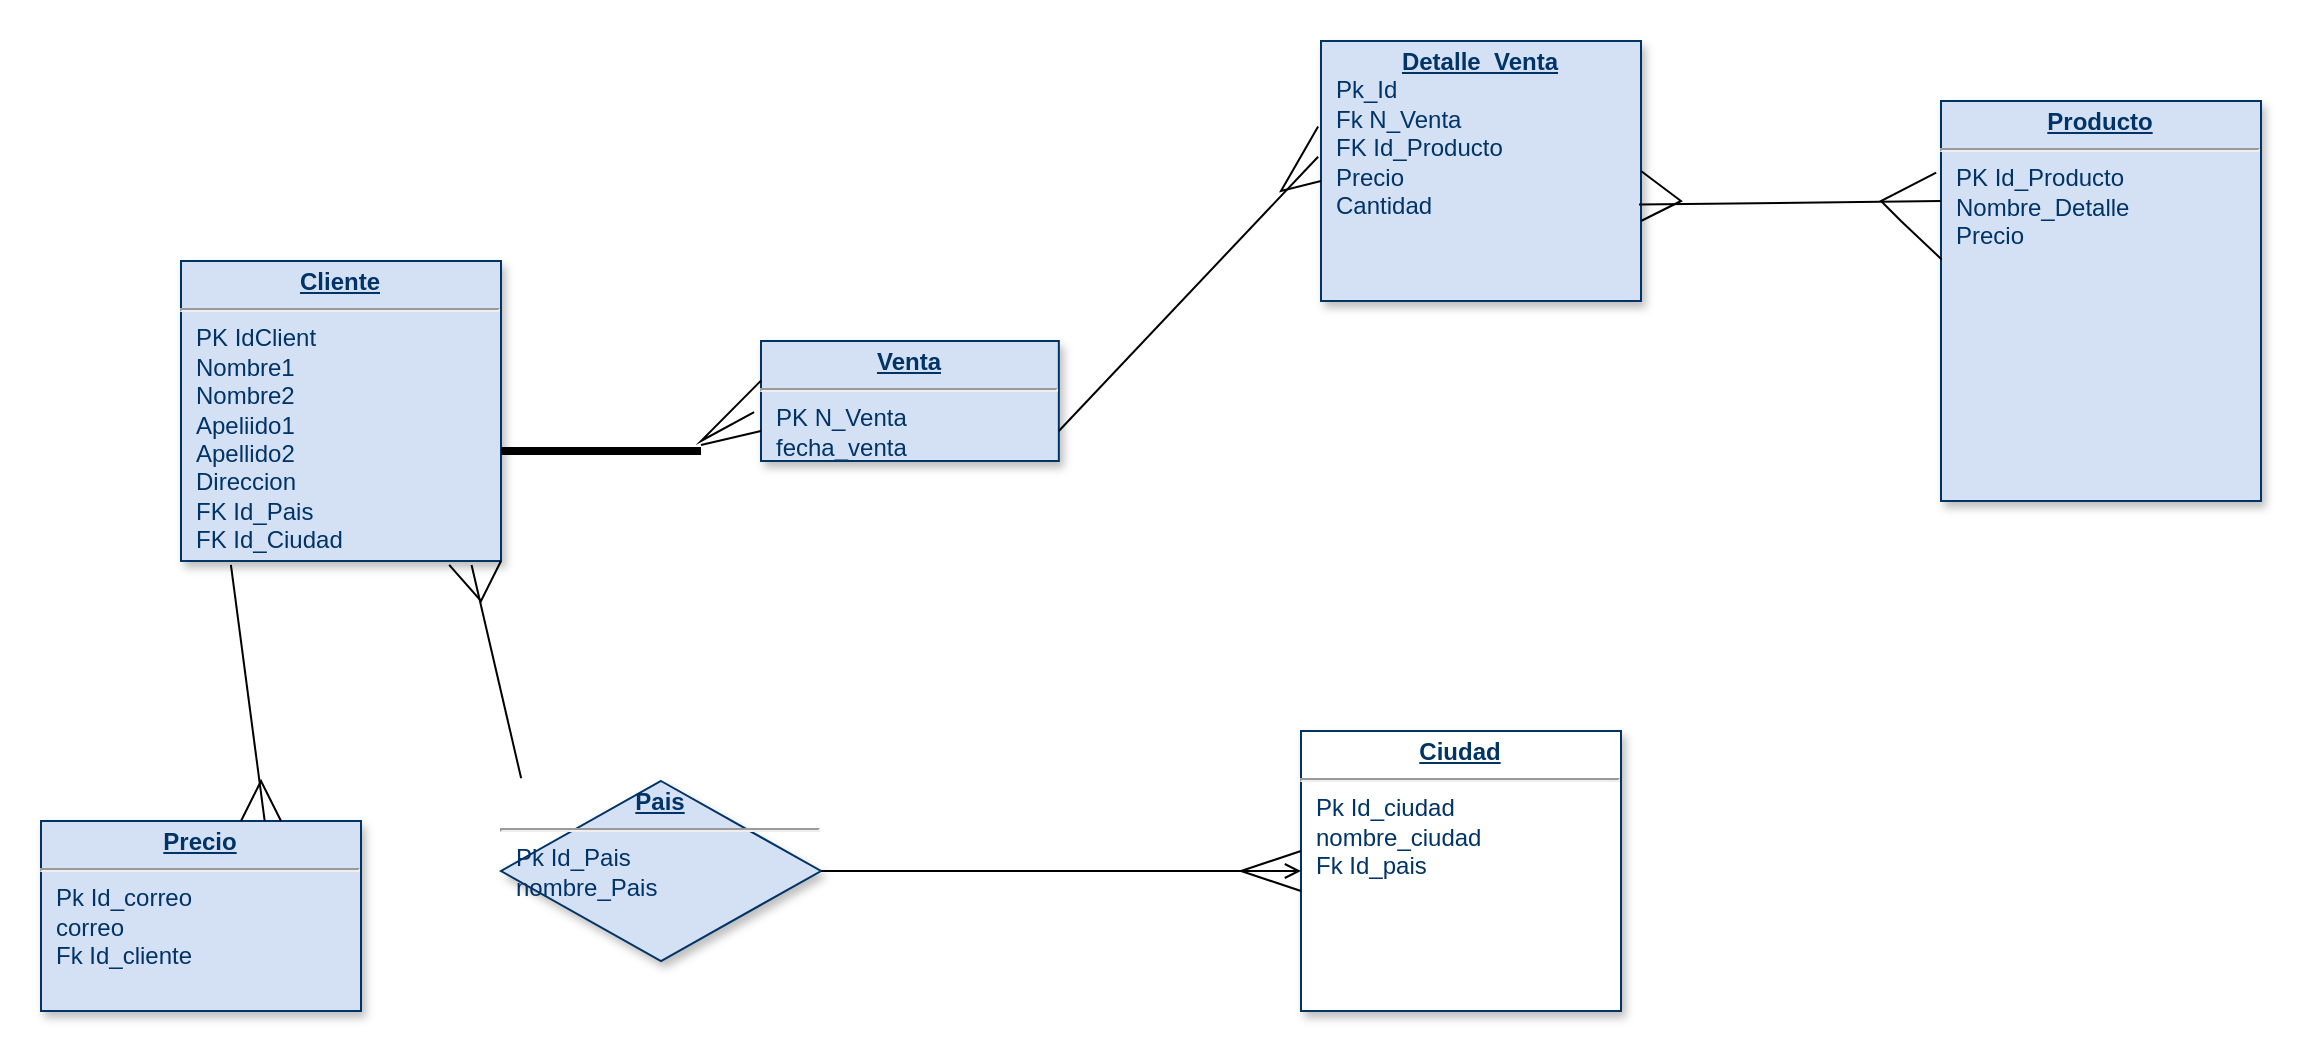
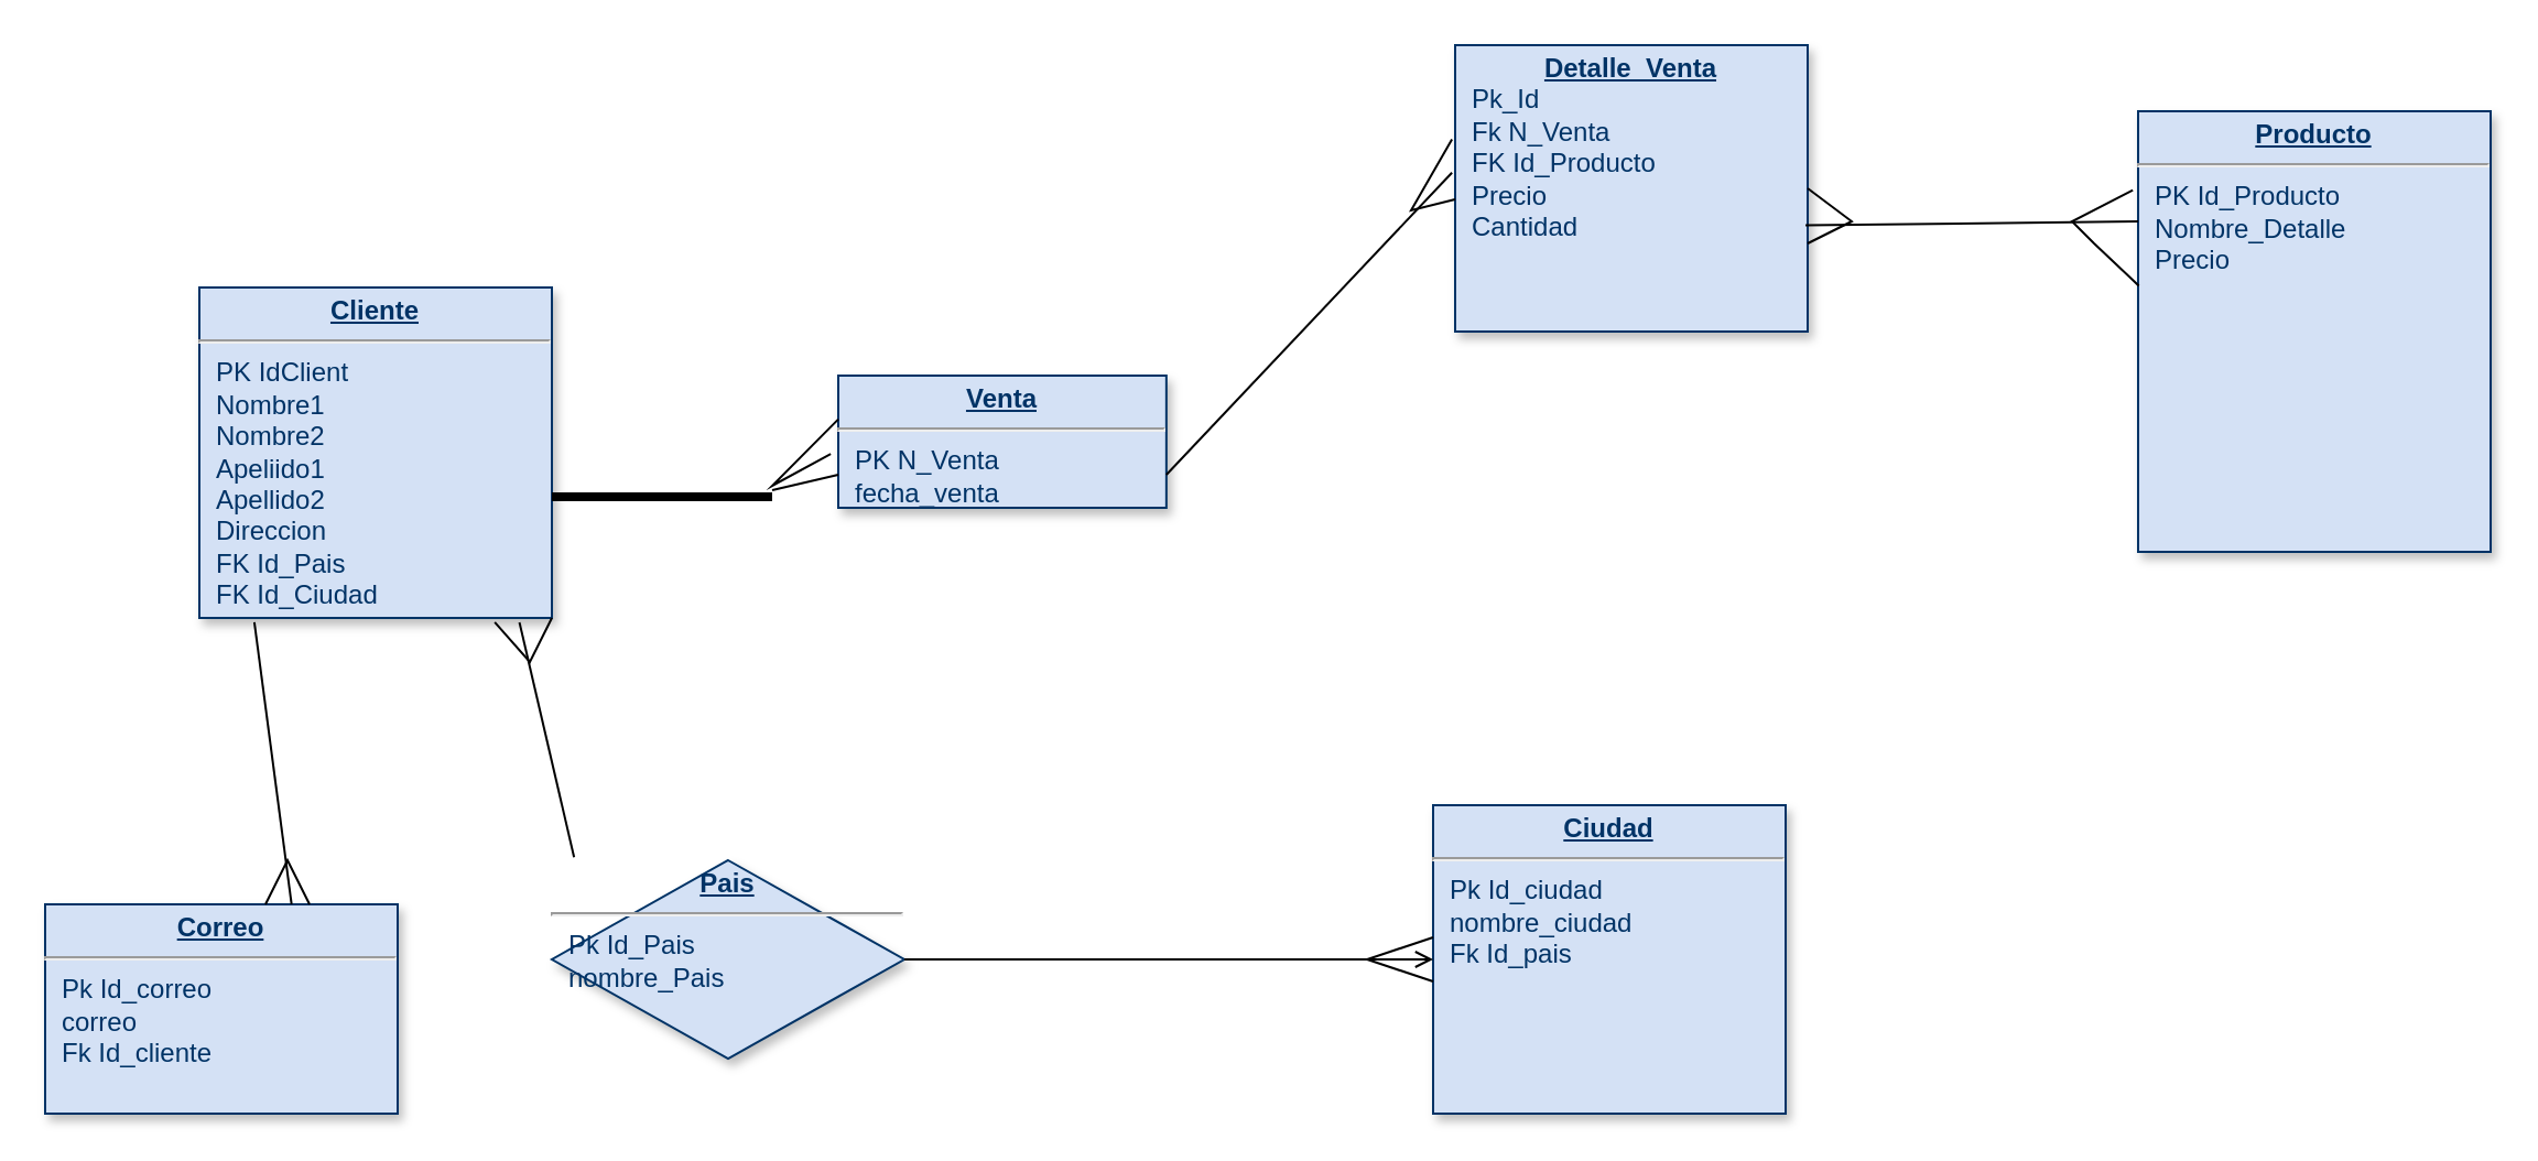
- <mxCell id="8" value="&lt;p style=&quot;margin: 0px; margin-top: 4px; text-align: center; text-decoration: underline;&quot;&gt;&lt;strong&gt;Ciudad&lt;/strong&gt;&lt;/p&gt;&lt;hr&gt;&lt;p style=&quot;margin: 0px; margin-left: 8px;&quot;&gt;Pk Id_ciudad&lt;/p&gt;&lt;p style=&quot;margin: 0px; margin-left: 8px;&quot;&gt;nombre_ciudad&lt;/p&gt;&lt;p style=&quot;margin: 0px; margin-left: 8px;&quot;&gt;Fk Id_pais&lt;/p&gt;" style="verticalAlign=top;align=left;overflow=fill;fontSize=12;fontFamily=Helvetica;html=1;strokeColor=#003366;shadow=1;fillColor=#ffffff;fontColor=#003366;" parent="1" vertex="1"><mxGeometry x="650" y="365" width="160" height="140" as="geometry" /></mxCell>
+ <mxCell id="8" value="&lt;p style=&quot;margin: 0px; margin-top: 4px; text-align: center; text-decoration: underline;&quot;&gt;&lt;strong&gt;Ciudad&lt;/strong&gt;&lt;/p&gt;&lt;hr&gt;&lt;p style=&quot;margin: 0px; margin-left: 8px;&quot;&gt;Pk Id_ciudad&lt;/p&gt;&lt;p style=&quot;margin: 0px; margin-left: 8px;&quot;&gt;nombre_ciudad&lt;/p&gt;&lt;p style=&quot;margin: 0px; margin-left: 8px;&quot;&gt;Fk Id_pais&lt;/p&gt;" style="verticalAlign=top;align=left;overflow=fill;fontSize=12;fontFamily=Helvetica;html=1;strokeColor=#003366;shadow=1;fillColor=#D4E1F5;fontColor=#003366" parent="1" vertex="1"><mxGeometry x="650" y="365" width="160" height="140" as="geometry" /></mxCell>
- <mxCell id="7" value="&lt;p style=&quot;margin: 0px; margin-top: 4px; text-align: center; text-decoration: underline;&quot;&gt;&lt;b&gt;Precio&lt;/b&gt;&lt;/p&gt;&lt;hr&gt;&lt;p style=&quot;margin: 0px; margin-left: 8px;&quot;&gt;Pk Id_correo&lt;/p&gt;&lt;p style=&quot;margin: 0px; margin-left: 8px;&quot;&gt;correo&lt;/p&gt;&lt;p style=&quot;margin: 0px; margin-left: 8px;&quot;&gt;Fk Id_cliente&lt;/p&gt;" style="verticalAlign=top;align=left;overflow=fill;fontSize=12;fontFamily=Helvetica;html=1;strokeColor=#003366;shadow=1;fillColor=#D4E1F5;fontColor=#003366" parent="1" vertex="1"><mxGeometry x="20" y="410" width="160" height="95" as="geometry" /></mxCell>
+ <mxCell id="7" value="&lt;p style=&quot;margin: 0px; margin-top: 4px; text-align: center; text-decoration: underline;&quot;&gt;&lt;b&gt;Correo&lt;/b&gt;&lt;/p&gt;&lt;hr&gt;&lt;p style=&quot;margin: 0px; margin-left: 8px;&quot;&gt;Pk Id_correo&lt;/p&gt;&lt;p style=&quot;margin: 0px; margin-left: 8px;&quot;&gt;correo&lt;/p&gt;&lt;p style=&quot;margin: 0px; margin-left: 8px;&quot;&gt;Fk Id_cliente&lt;/p&gt;" style="verticalAlign=top;align=left;overflow=fill;fontSize=12;fontFamily=Helvetica;html=1;strokeColor=#003366;shadow=1;fillColor=#D4E1F5;fontColor=#003366" parent="1" vertex="1"><mxGeometry x="20" y="410" width="160" height="95" as="geometry" /></mxCell>
